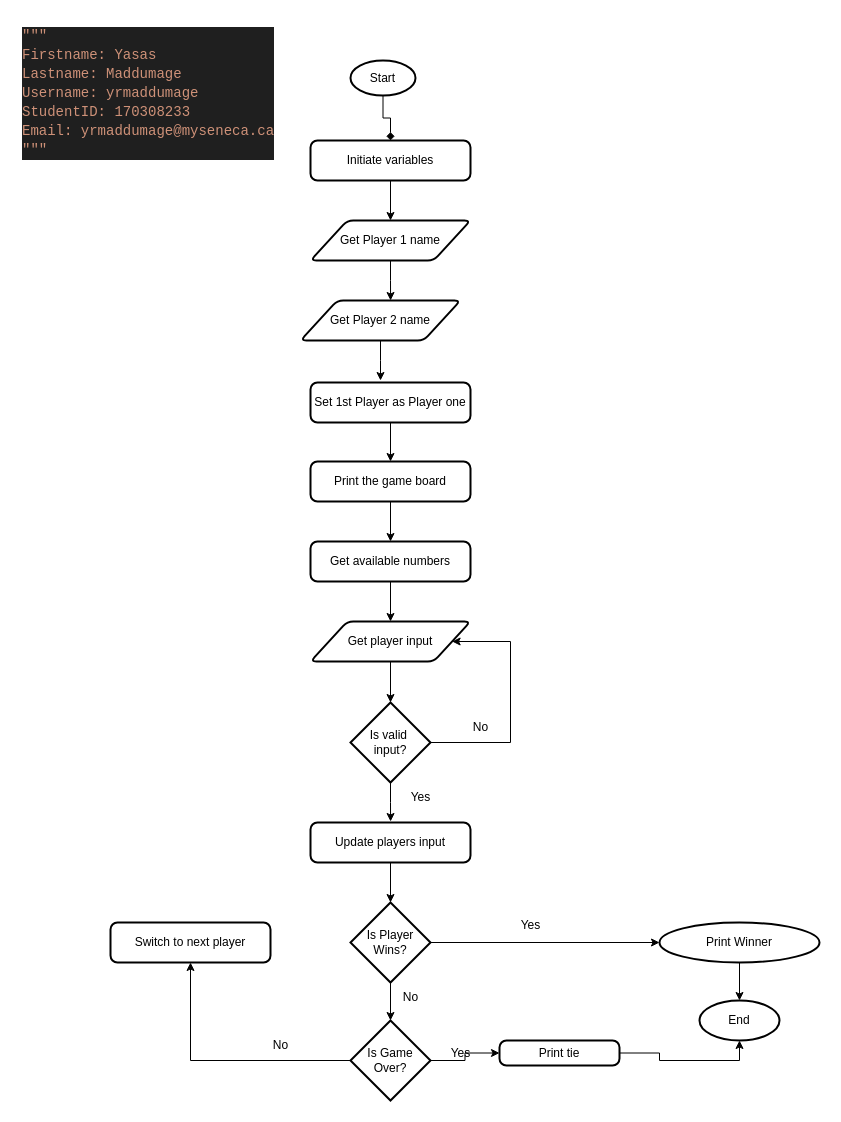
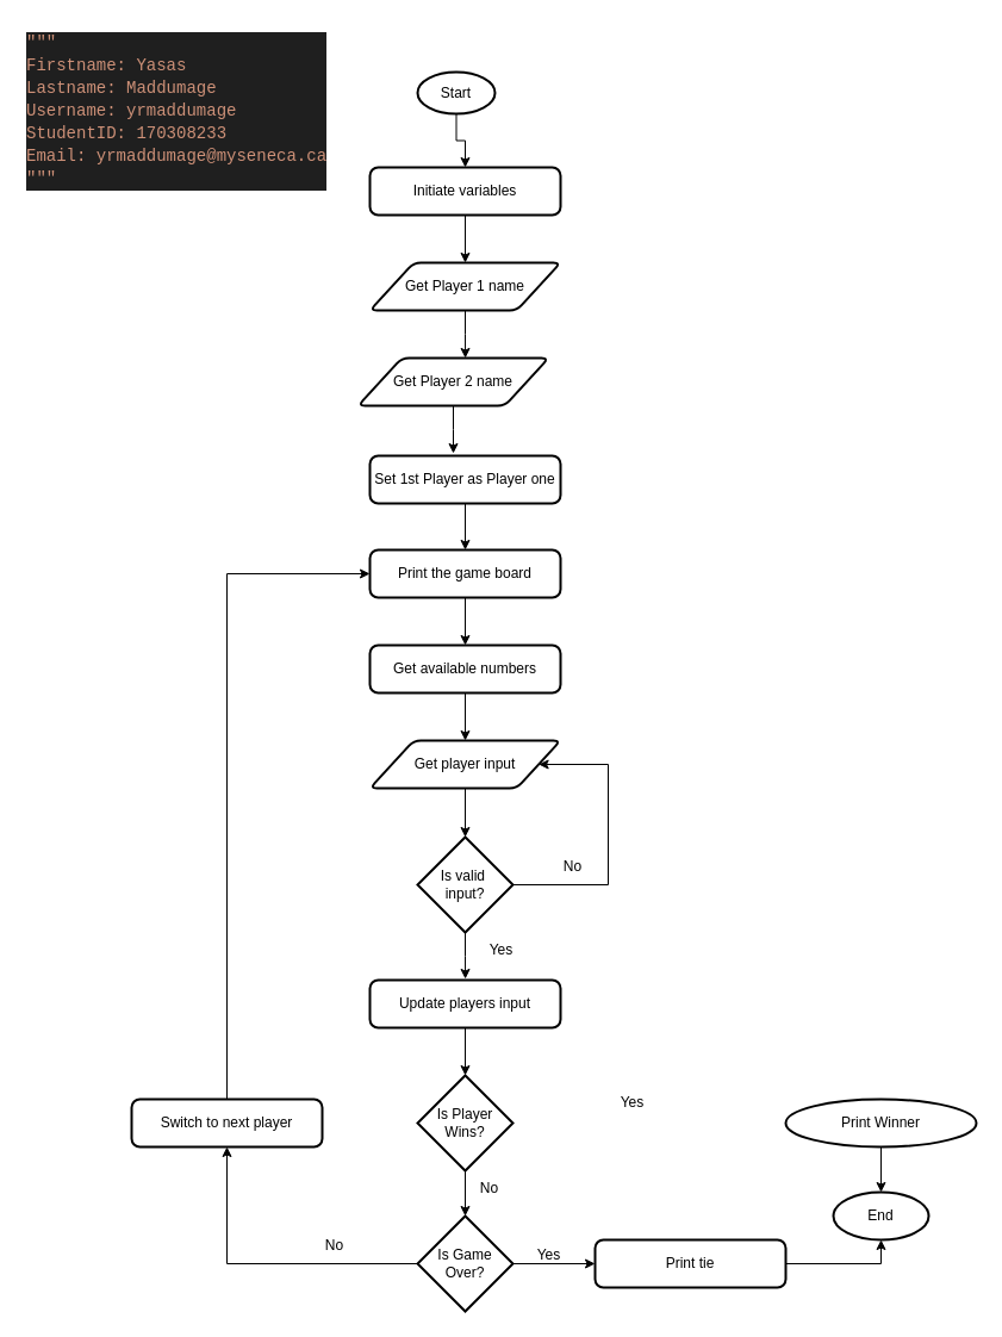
- <mxCell id="2" style="edgeStyle=orthogonalEdgeStyle;rounded=0;orthogonalLoop=1;jettySize=auto;html=1;exitX=0.5;exitY=1;exitDx=0;exitDy=0;exitPerimeter=0;entryX=0.5;entryY=0;entryDx=0;entryDy=0;endArrow=diamond;" edge="1" parent="1" source="3" target="5"><mxGeometry relative="1" as="geometry" /></mxCell>
+ <mxCell id="2" style="edgeStyle=orthogonalEdgeStyle;rounded=0;orthogonalLoop=1;jettySize=auto;html=1;exitX=0.5;exitY=1;exitDx=0;exitDy=0;exitPerimeter=0;entryX=0.5;entryY=0;entryDx=0;entryDy=0;" edge="1" parent="1" source="3" target="5"><mxGeometry relative="1" as="geometry" /></mxCell>
+ <mxCell id="19" style="edgeStyle=orthogonalEdgeStyle;rounded=0;orthogonalLoop=1;jettySize=auto;html=1;entryX=0;entryY=0.5;entryDx=0;entryDy=0;" edge="1" parent="1" source="20" target="10"><mxGeometry relative="1" as="geometry"><Array as="points"><mxPoint x="190" y="481" /></Array></mxGeometry></mxCell>
- <mxCell id="29" style="edgeStyle=orthogonalEdgeStyle;rounded=0;orthogonalLoop=1;jettySize=auto;html=1;entryX=0;entryY=0.5;entryDx=0;entryDy=0;" edge="1" parent="1" source="30" target="34"><mxGeometry relative="1" as="geometry" /></mxCell>
- <mxCell id="35" value="Print tie" style="rounded=1;whiteSpace=wrap;html=1;absoluteArcSize=1;arcSize=14;strokeWidth=2;" vertex="1" parent="1"><mxGeometry x="499" y="1040" width="120" height="25" as="geometry" /></mxCell>
+ <mxCell id="35" value="Print tie" style="rounded=1;whiteSpace=wrap;html=1;absoluteArcSize=1;arcSize=14;strokeWidth=2;" vertex="1" parent="1"><mxGeometry x="499" y="1040" width="160" height="40" as="geometry" /></mxCell>
